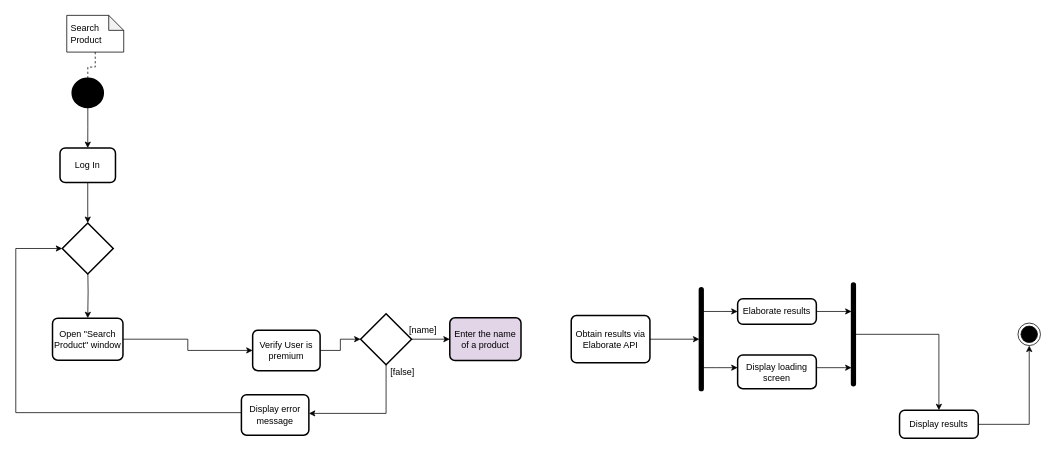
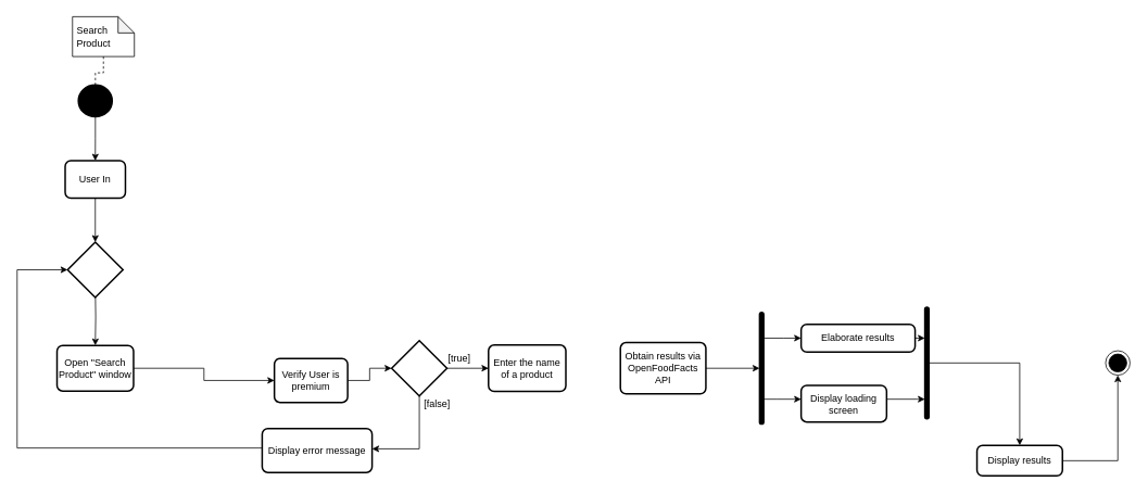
- <mxCell id="8" value="Log In" style="rounded=1;whiteSpace=wrap;html=1;absoluteArcSize=1;arcSize=14;strokeWidth=2;fillColor=#FFFFFF;" parent="1" vertex="1"><mxGeometry x="79" y="197" width="74" height="46" as="geometry" /></mxCell>
+ <mxCell id="8" value="User In" style="rounded=1;whiteSpace=wrap;html=1;absoluteArcSize=1;arcSize=14;strokeWidth=2;fillColor=#FFFFFF;" parent="1" vertex="1"><mxGeometry x="79" y="197" width="74" height="46" as="geometry" /></mxCell>
- <mxCell id="28" value="Elaborate results" style="rounded=1;whiteSpace=wrap;html=1;absoluteArcSize=1;arcSize=14;strokeWidth=2;fillColor=#FFFFFF;" parent="1" vertex="1"><mxGeometry x="983" y="398" width="105" height="34" as="geometry" /></mxCell>
+ <mxCell id="28" value="Elaborate results" style="rounded=1;whiteSpace=wrap;html=1;absoluteArcSize=1;arcSize=14;strokeWidth=2;fillColor=#FFFFFF;" parent="1" vertex="1"><mxGeometry x="983" y="398" width="140" height="34" as="geometry" /></mxCell>
- <mxCell id="21" value="[name]" style="text;html=1;strokeColor=none;fillColor=none;align=center;verticalAlign=middle;whiteSpace=wrap;rounded=0;" parent="1" vertex="1"><mxGeometry x="541" y="427.5" width="45" height="25" as="geometry" /></mxCell>
+ <mxCell id="21" value="[true]" style="text;html=1;strokeColor=none;fillColor=none;align=center;verticalAlign=middle;whiteSpace=wrap;rounded=0;" parent="1" vertex="1"><mxGeometry x="541" y="427.5" width="45" height="25" as="geometry" /></mxCell>
- <mxCell id="23" value="Enter the name of a product" style="rounded=1;whiteSpace=wrap;html=1;absoluteArcSize=1;arcSize=14;strokeWidth=2;fillColor=#e1d5e7;" parent="1" vertex="1"><mxGeometry x="599" y="423.5" width="95" height="57" as="geometry" /></mxCell>
+ <mxCell id="23" value="Enter the name of a product" style="rounded=1;whiteSpace=wrap;html=1;absoluteArcSize=1;arcSize=14;strokeWidth=2;fillColor=#FFFFFF;" parent="1" vertex="1"><mxGeometry x="599" y="423.5" width="95" height="57" as="geometry" /></mxCell>
- <mxCell id="20" value="Obtain results via Elaborate API" style="rounded=1;whiteSpace=wrap;html=1;absoluteArcSize=1;arcSize=14;strokeWidth=2;fillColor=#FFFFFF;" parent="1" vertex="1"><mxGeometry x="761" y="420.5" width="105" height="63" as="geometry" /></mxCell>
+ <mxCell id="20" value="Obtain results via OpenFoodFacts API" style="rounded=1;whiteSpace=wrap;html=1;absoluteArcSize=1;arcSize=14;strokeWidth=2;fillColor=#FFFFFF;" parent="1" vertex="1"><mxGeometry x="761" y="420.5" width="105" height="63" as="geometry" /></mxCell>
- <mxCell id="16" value="Display error message" style="rounded=1;whiteSpace=wrap;html=1;absoluteArcSize=1;arcSize=14;strokeWidth=2;fillColor=#FFFFFF;" parent="1" vertex="1"><mxGeometry x="321" y="526" width="90" height="54" as="geometry" /></mxCell>
+ <mxCell id="16" value="Display error message" style="rounded=1;whiteSpace=wrap;html=1;absoluteArcSize=1;arcSize=14;strokeWidth=2;fillColor=#FFFFFF;" parent="1" vertex="1"><mxGeometry x="321" y="526" width="135" height="54" as="geometry" /></mxCell>
